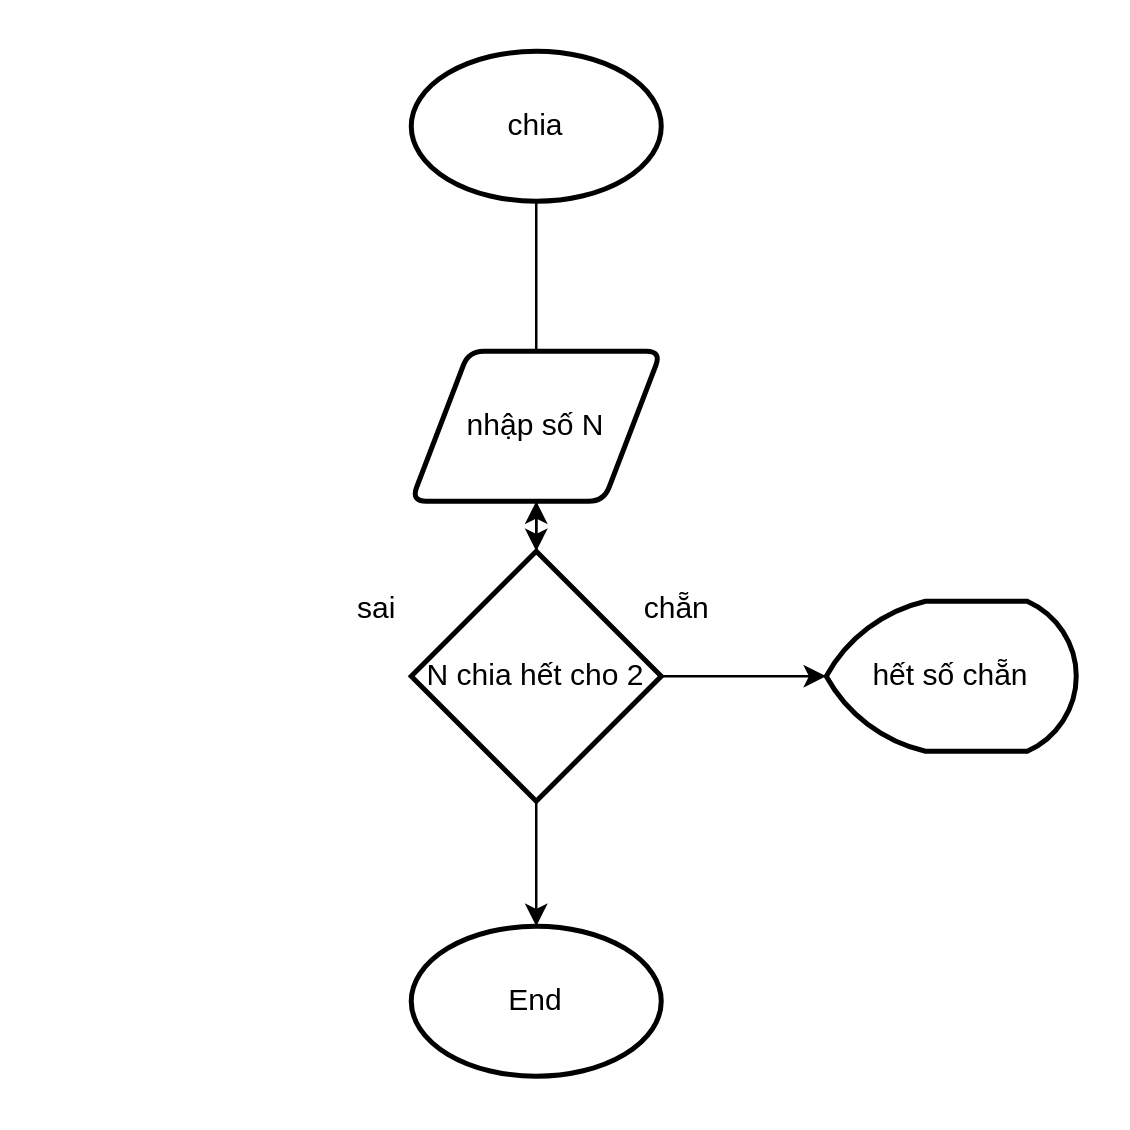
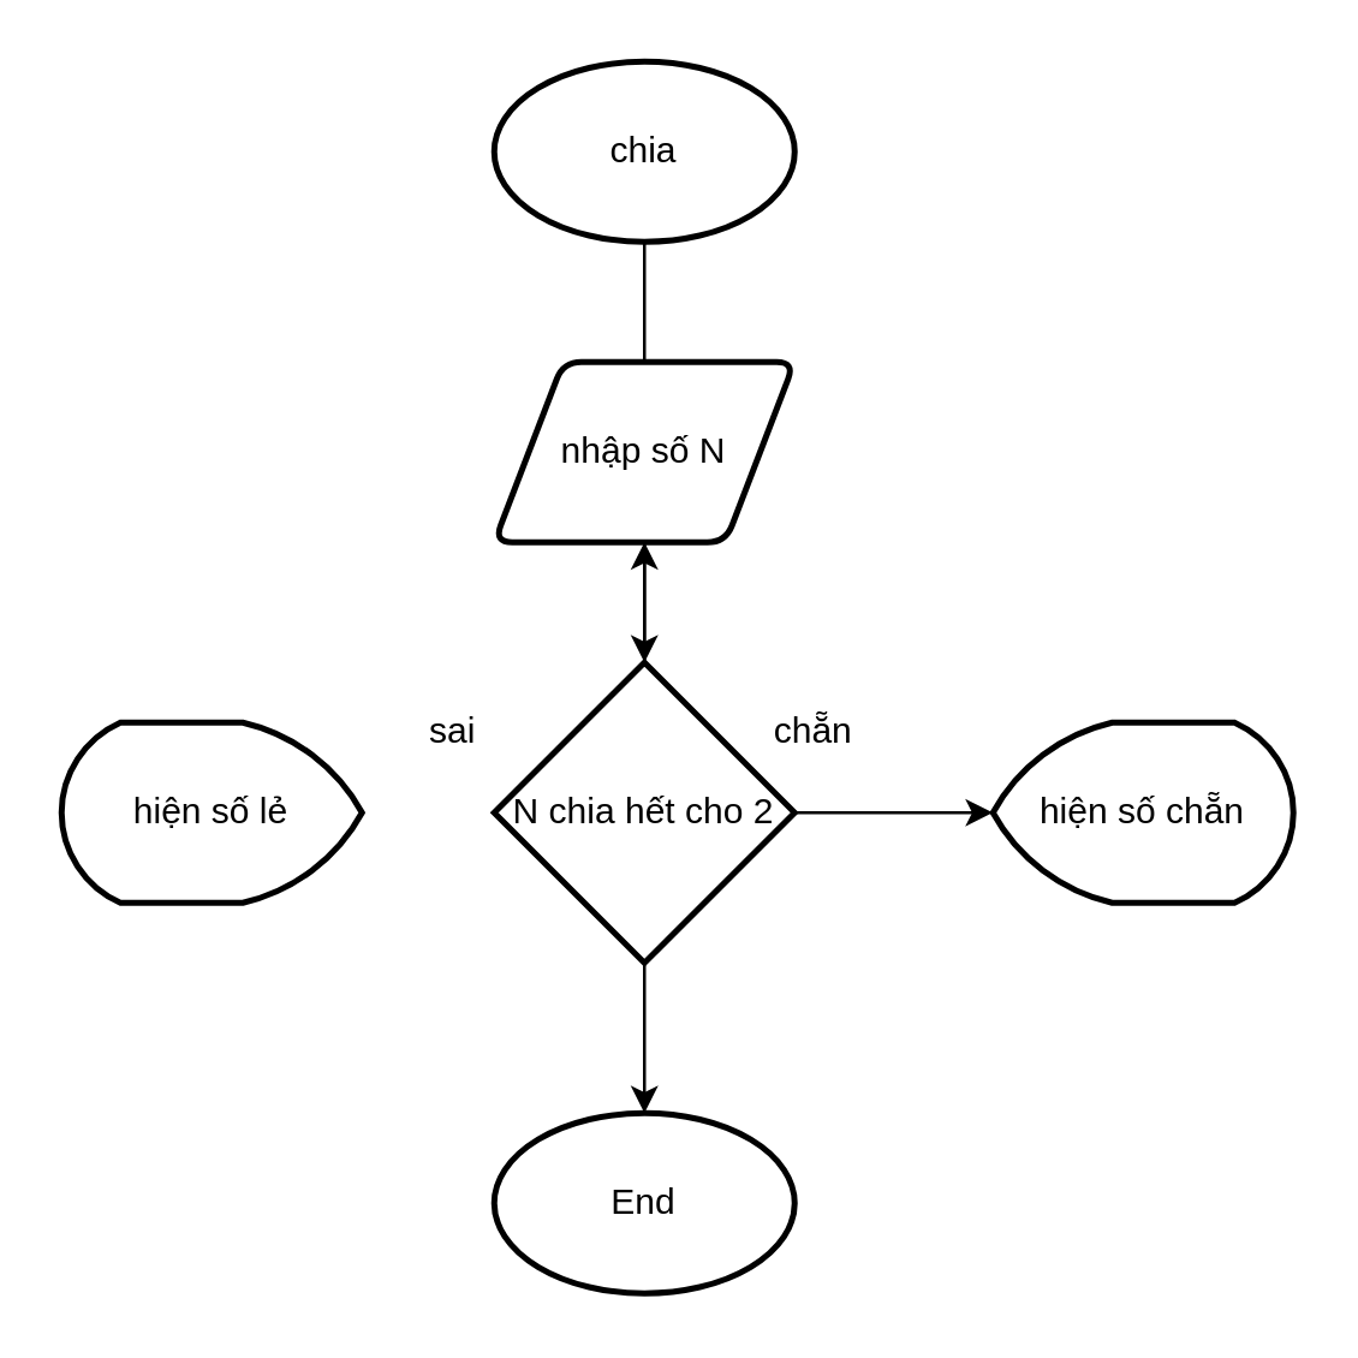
- <mxCell id="4" value="nhập số N" style="shape=parallelogram;html=1;strokeWidth=2;perimeter=parallelogramPerimeter;whiteSpace=wrap;rounded=1;arcSize=12;size=0.23;" vertex="1" parent="1"><mxGeometry x="164" y="140" width="100" height="60" as="geometry" /></mxCell>
+ <mxCell id="4" value="nhập số N" style="shape=parallelogram;html=1;strokeWidth=2;perimeter=parallelogramPerimeter;whiteSpace=wrap;rounded=1;arcSize=12;size=0.23;" vertex="1" parent="1"><mxGeometry x="164" y="120" width="100" height="60" as="geometry" /></mxCell>
+ <mxCell id="8" value="hiện số lẻ" style="strokeWidth=2;html=1;shape=mxgraph.flowchart.display;whiteSpace=wrap;direction=west;" vertex="1" parent="1"><mxGeometry x="20" y="240" width="100" height="60" as="geometry" /></mxCell>
- <mxCell id="7" value="hết số chẵn" style="strokeWidth=2;html=1;shape=mxgraph.flowchart.display;whiteSpace=wrap;" vertex="1" parent="1"><mxGeometry x="330" y="240" width="100" height="60" as="geometry" /></mxCell>
+ <mxCell id="7" value="hiện số chẵn" style="strokeWidth=2;html=1;shape=mxgraph.flowchart.display;whiteSpace=wrap;" vertex="1" parent="1"><mxGeometry x="330" y="240" width="100" height="60" as="geometry" /></mxCell>
